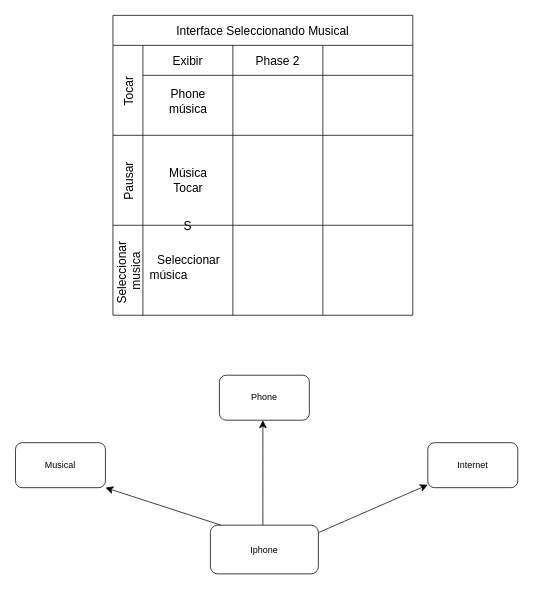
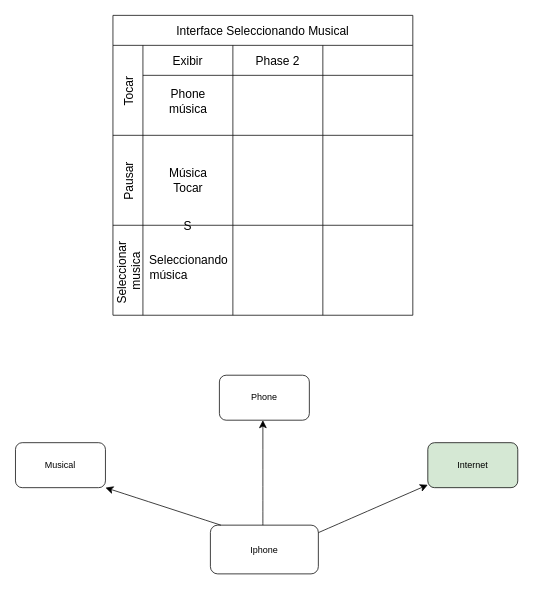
- <mxCell id="24" value="&amp;nbsp; &amp;nbsp; &amp;nbsp; &amp;nbsp; &amp;nbsp; &amp;nbsp; &amp;nbsp;Seleccionar&amp;nbsp;&lt;div&gt;música&lt;/div&gt;" style="text;html=1;align=center;verticalAlign=middle;resizable=0;points=[];autosize=1;strokeColor=none;fillColor=none;fontSize=16;" vertex="1" parent="1"><mxGeometry x="129" y="331" width="190" height="50" as="geometry" /></mxCell>
+ <mxCell id="24" value="&amp;nbsp; &amp;nbsp; &amp;nbsp; &amp;nbsp; &amp;nbsp; &amp;nbsp; &amp;nbsp;Seleccionando&amp;nbsp;&lt;div&gt;música&lt;/div&gt;" style="text;html=1;align=center;verticalAlign=middle;resizable=0;points=[];autosize=1;strokeColor=none;fillColor=none;fontSize=16;" vertex="1" parent="1"><mxGeometry x="129" y="331" width="190" height="50" as="geometry" /></mxCell>
- <mxCell id="4" value="Internet" style="rounded=1;whiteSpace=wrap;html=1;" vertex="1" parent="1"><mxGeometry x="570" y="590" width="120" height="60" as="geometry" /></mxCell>
+ <mxCell id="4" value="Internet" style="rounded=1;whiteSpace=wrap;html=1;fillColor=#d5e8d4;" vertex="1" parent="1"><mxGeometry x="570" y="590" width="120" height="60" as="geometry" /></mxCell>
